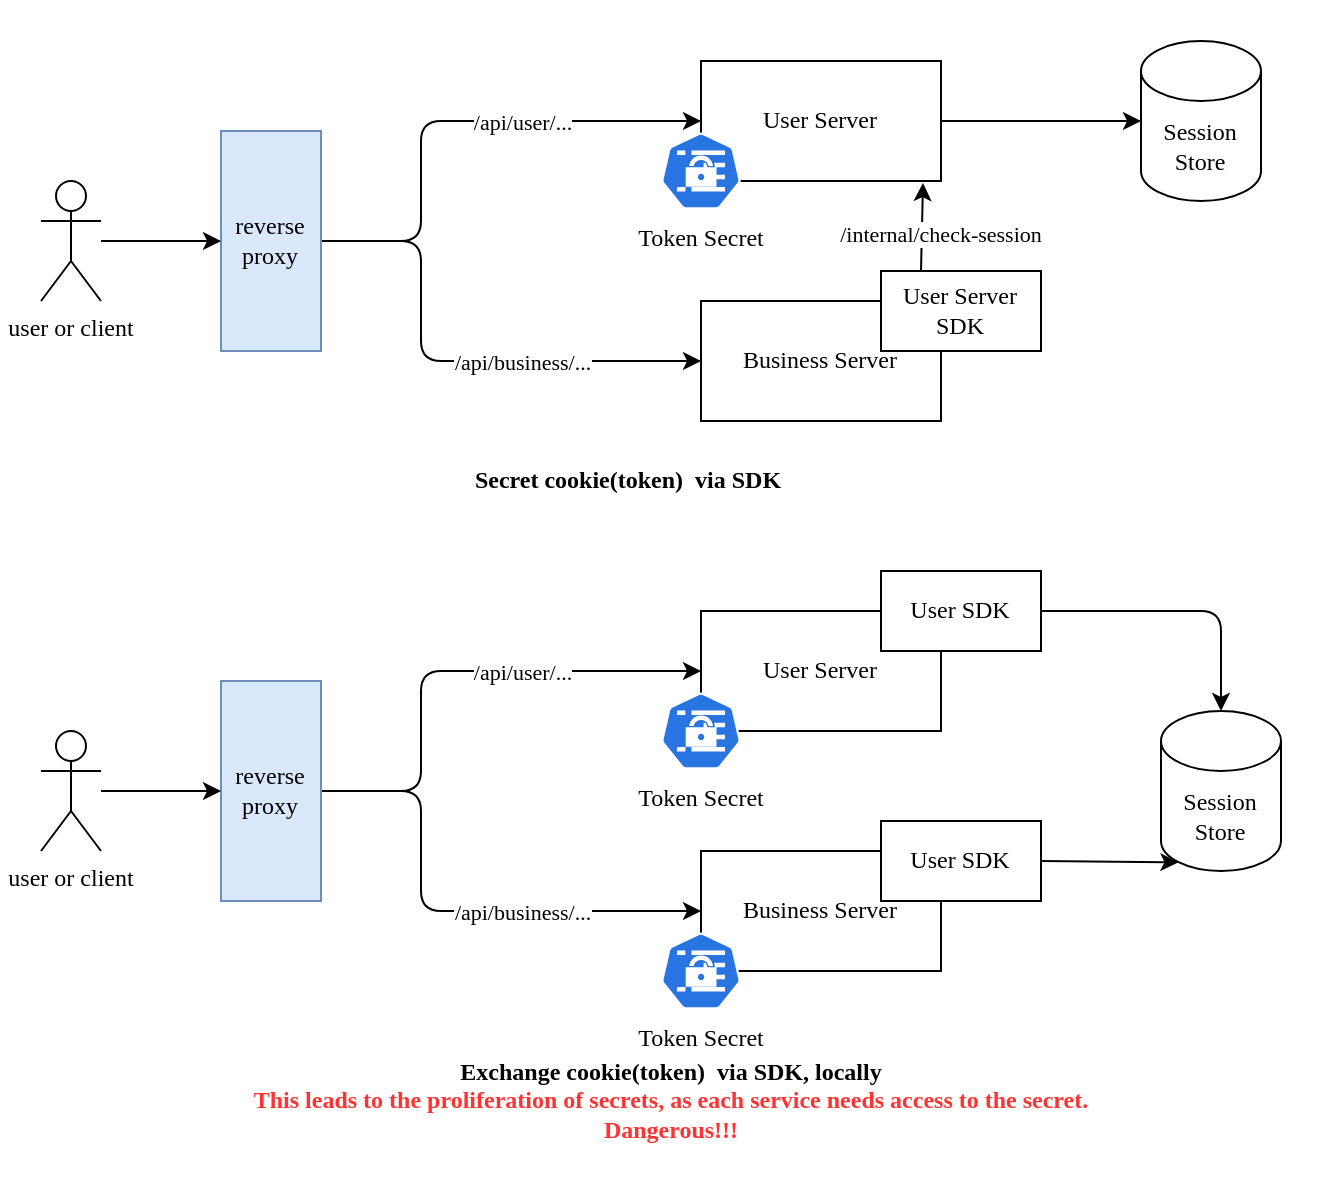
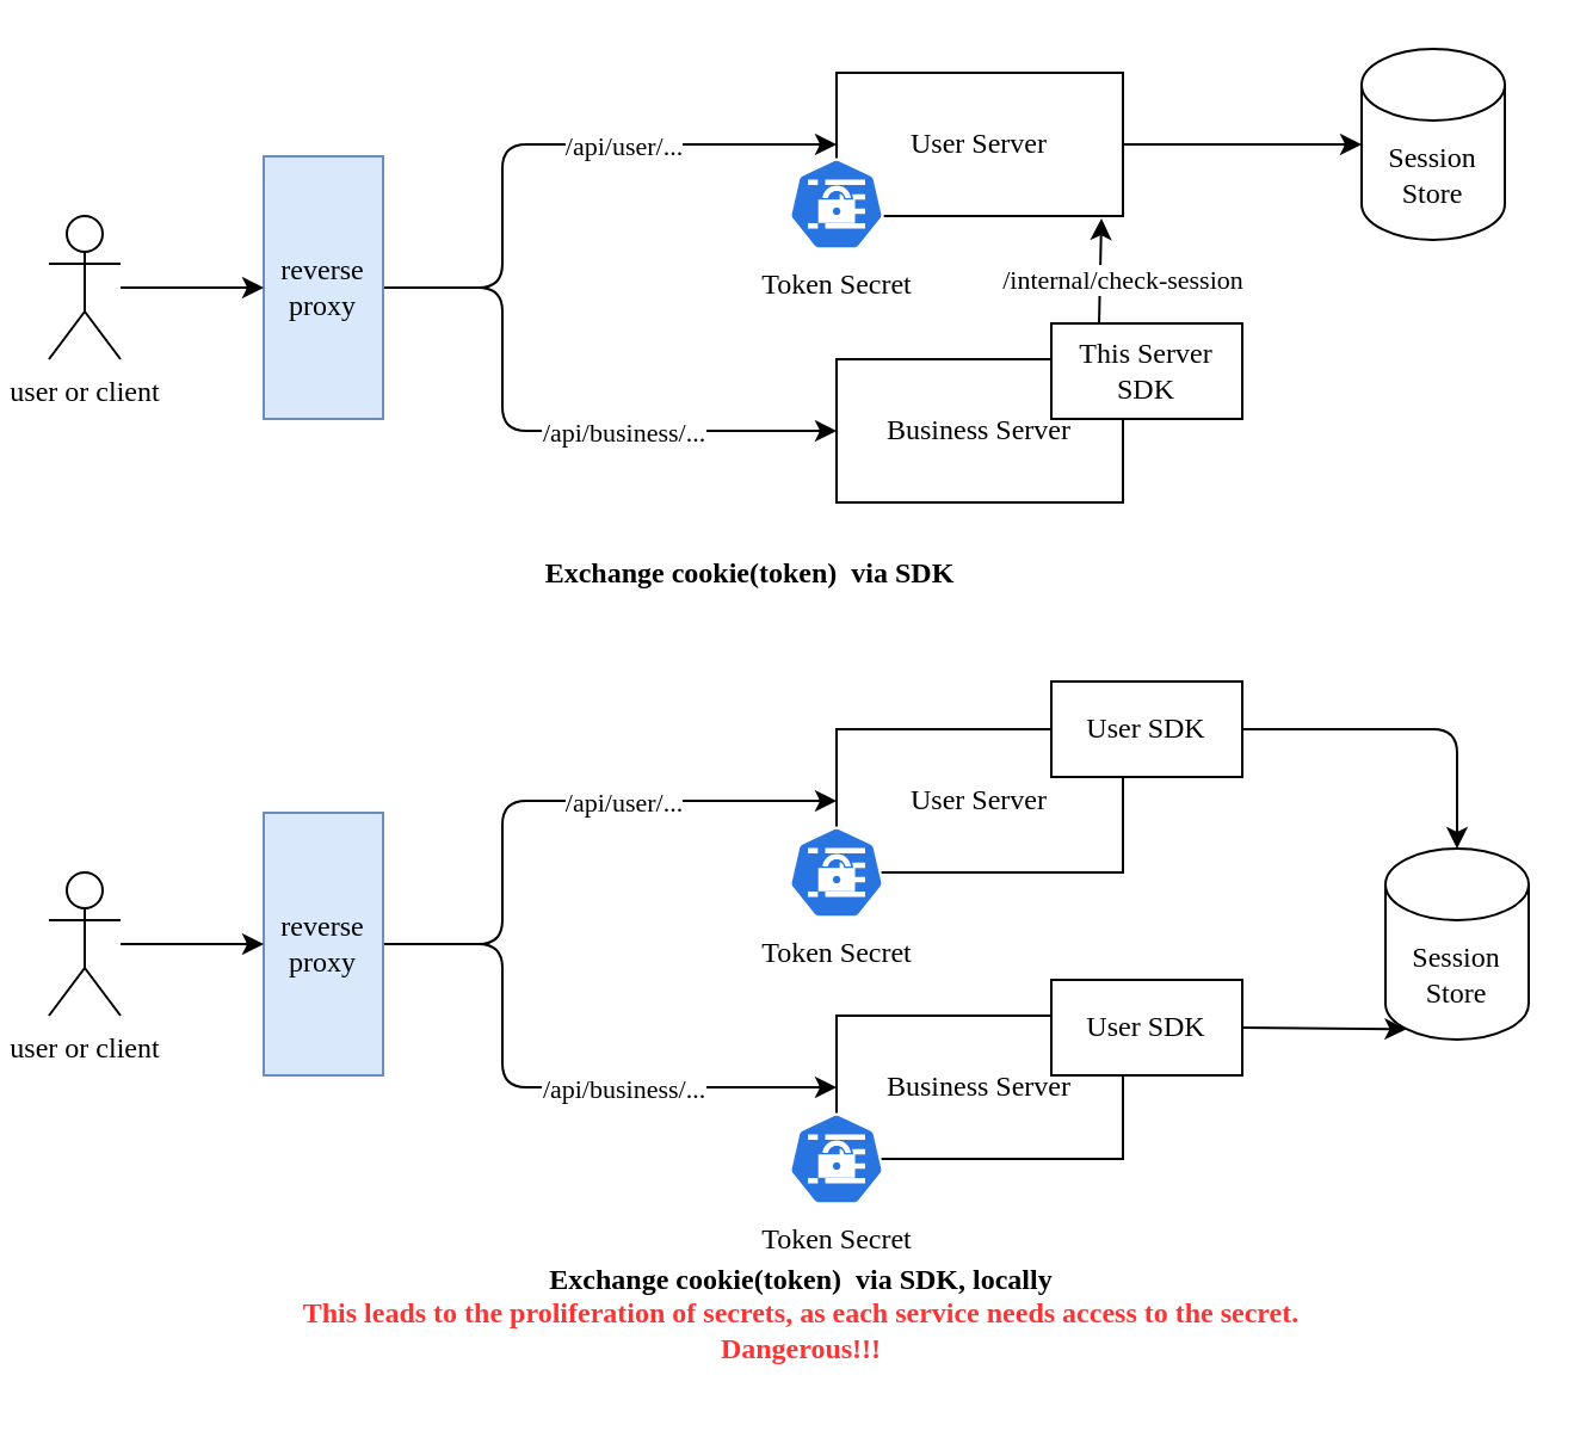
- <mxCell id="14" value="User Server SDK" style="whiteSpace=wrap;html=1;fontFamily=Comic Sans MS;" vertex="1" parent="1"><mxGeometry x="440" y="135" width="80" height="40" as="geometry" /></mxCell>
+ <mxCell id="14" value="This Server SDK" style="whiteSpace=wrap;html=1;fontFamily=Comic Sans MS;" vertex="1" parent="1"><mxGeometry x="440" y="135" width="80" height="40" as="geometry" /></mxCell>
- <mxCell id="15" value="Secret cookie(token)&amp;nbsp; via SDK&amp;nbsp;" style="text;html=1;align=center;verticalAlign=middle;resizable=0;points=[];autosize=1;strokeColor=none;fillColor=none;fontFamily=Comic Sans MS;fontStyle=1" vertex="1" parent="1"><mxGeometry x="205" y="225" width="220" height="30" as="geometry" /></mxCell>
+ <mxCell id="15" value="Exchange cookie(token)&amp;nbsp; via SDK&amp;nbsp;" style="text;html=1;align=center;verticalAlign=middle;resizable=0;points=[];autosize=1;strokeColor=none;fillColor=none;fontFamily=Comic Sans MS;fontStyle=1" vertex="1" parent="1"><mxGeometry x="205" y="225" width="220" height="30" as="geometry" /></mxCell>
